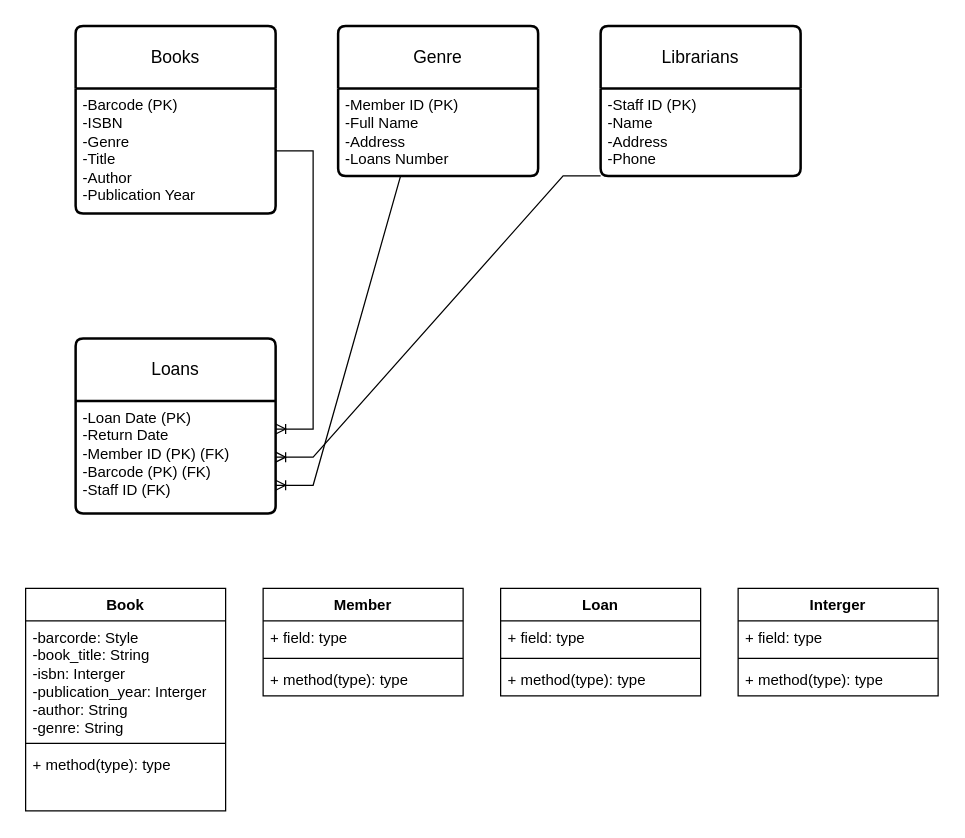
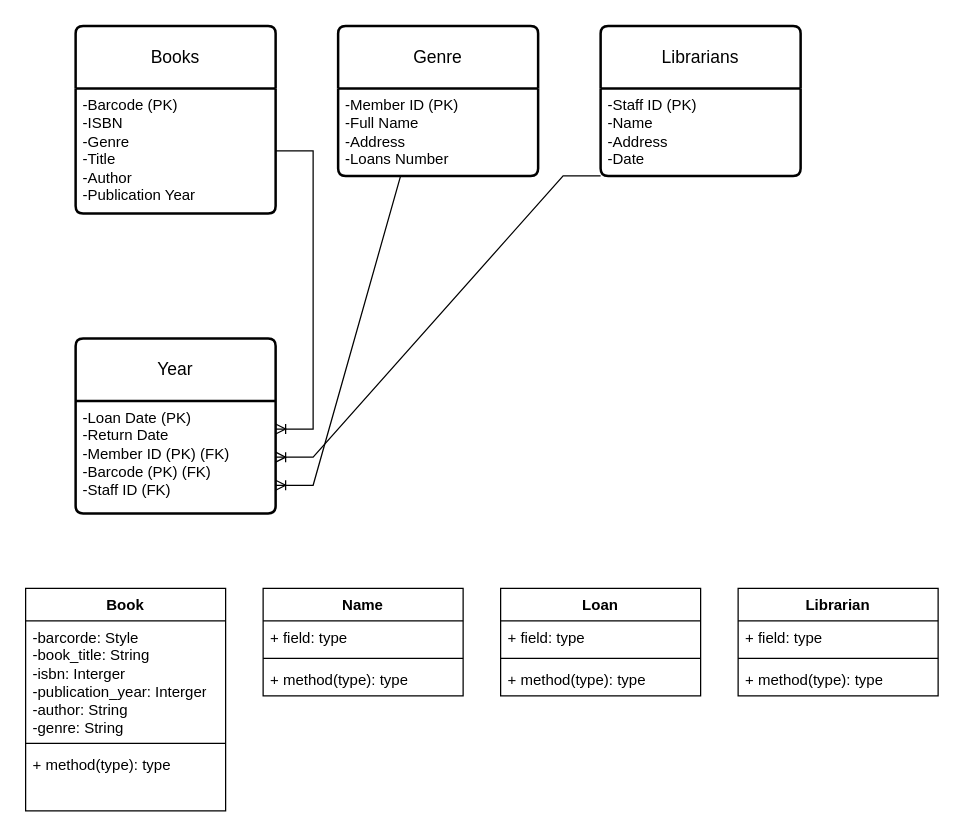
- <mxCell id="5" value="-Staff ID (PK)&lt;div&gt;-Name&lt;/div&gt;&lt;div&gt;-Address&lt;/div&gt;&lt;div&gt;-Phone&lt;/div&gt;" style="align=left;strokeColor=none;fillColor=none;spacingLeft=4;fontSize=12;verticalAlign=top;resizable=0;rotatable=0;part=1;html=1;" parent="4" vertex="1"><mxGeometry y="50" width="160" height="70" as="geometry" /></mxCell>
+ <mxCell id="5" value="-Staff ID (PK)&lt;div&gt;-Name&lt;/div&gt;&lt;div&gt;-Address&lt;/div&gt;&lt;div&gt;-Date&lt;/div&gt;" style="align=left;strokeColor=none;fillColor=none;spacingLeft=4;fontSize=12;verticalAlign=top;resizable=0;rotatable=0;part=1;html=1;" parent="4" vertex="1"><mxGeometry y="50" width="160" height="70" as="geometry" /></mxCell>
- <mxCell id="2" value="Loans" style="swimlane;childLayout=stackLayout;horizontal=1;startSize=50;horizontalStack=0;rounded=1;fontSize=14;fontStyle=0;strokeWidth=2;resizeParent=0;resizeLast=1;shadow=0;dashed=0;align=center;arcSize=4;whiteSpace=wrap;html=1;" parent="1" vertex="1"><mxGeometry x="60" y="270" width="160" height="140" as="geometry" /></mxCell>
+ <mxCell id="2" value="Year" style="swimlane;childLayout=stackLayout;horizontal=1;startSize=50;horizontalStack=0;rounded=1;fontSize=14;fontStyle=0;strokeWidth=2;resizeParent=0;resizeLast=1;shadow=0;dashed=0;align=center;arcSize=4;whiteSpace=wrap;html=1;" parent="1" vertex="1"><mxGeometry x="60" y="270" width="160" height="140" as="geometry" /></mxCell>
- <mxCell id="17" value="Member" style="swimlane;fontStyle=1;align=center;verticalAlign=top;childLayout=stackLayout;horizontal=1;startSize=26;horizontalStack=0;resizeParent=1;resizeParentMax=0;resizeLast=0;collapsible=1;marginBottom=0;whiteSpace=wrap;html=1;" parent="1" vertex="1"><mxGeometry x="210" y="470" width="160" height="86" as="geometry" /></mxCell>
+ <mxCell id="17" value="Name" style="swimlane;fontStyle=1;align=center;verticalAlign=top;childLayout=stackLayout;horizontal=1;startSize=26;horizontalStack=0;resizeParent=1;resizeParentMax=0;resizeLast=0;collapsible=1;marginBottom=0;whiteSpace=wrap;html=1;" parent="1" vertex="1"><mxGeometry x="210" y="470" width="160" height="86" as="geometry" /></mxCell>
- <mxCell id="25" value="Interger" style="swimlane;fontStyle=1;align=center;verticalAlign=top;childLayout=stackLayout;horizontal=1;startSize=26;horizontalStack=0;resizeParent=1;resizeParentMax=0;resizeLast=0;collapsible=1;marginBottom=0;whiteSpace=wrap;html=1;" parent="1" vertex="1"><mxGeometry x="590" y="470" width="160" height="86" as="geometry" /></mxCell>
+ <mxCell id="25" value="Librarian" style="swimlane;fontStyle=1;align=center;verticalAlign=top;childLayout=stackLayout;horizontal=1;startSize=26;horizontalStack=0;resizeParent=1;resizeParentMax=0;resizeLast=0;collapsible=1;marginBottom=0;whiteSpace=wrap;html=1;" parent="1" vertex="1"><mxGeometry x="590" y="470" width="160" height="86" as="geometry" /></mxCell>
